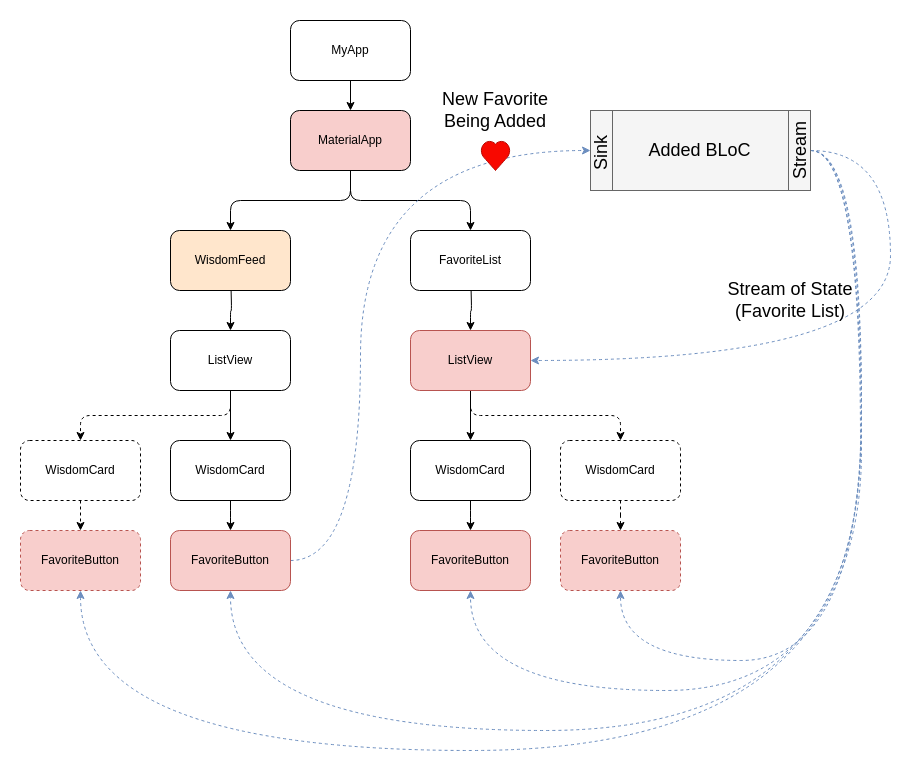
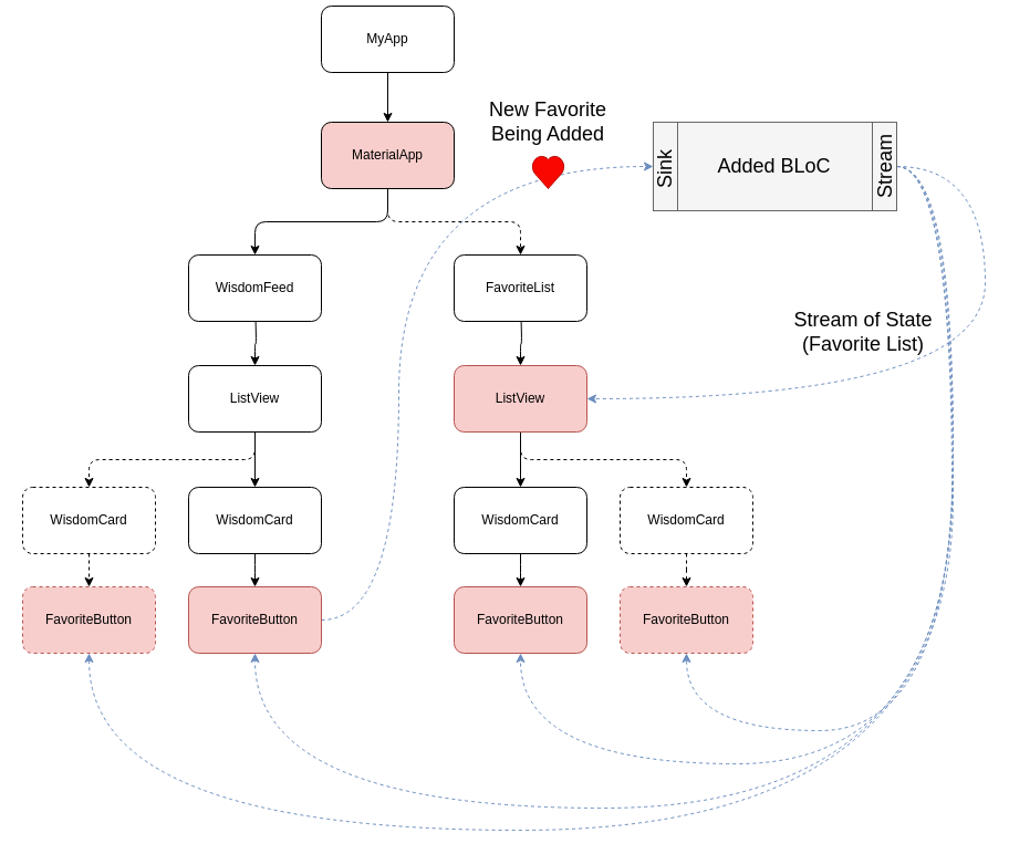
- <mxCell id="3" value="MyApp" style="rounded=1;whiteSpace=wrap;html=1;" parent="1" vertex="1"><mxGeometry x="290" y="20" width="120" height="60" as="geometry" /></mxCell>
+ <mxCell id="3" value="MyApp" style="rounded=1;whiteSpace=wrap;html=1;" parent="1" vertex="1"><mxGeometry x="290" y="5" width="120" height="60" as="geometry" /></mxCell>
- <mxCell id="5" style="edgeStyle=orthogonalEdgeStyle;rounded=1;orthogonalLoop=1;jettySize=auto;html=1;exitX=0.5;exitY=1;exitDx=0;exitDy=0;" parent="1" source="6" target="8" edge="1"><mxGeometry relative="1" as="geometry" /></mxCell>
+ <mxCell id="5" style="edgeStyle=orthogonalEdgeStyle;rounded=1;orthogonalLoop=1;jettySize=auto;html=1;exitX=0.5;exitY=1;exitDx=0;exitDy=0;dashed=1;" parent="1" source="6" target="8" edge="1"><mxGeometry relative="1" as="geometry" /></mxCell>
- <mxCell id="7" value="WisdomFeed" style="rounded=1;whiteSpace=wrap;html=1;fillColor=#ffe6cc;" parent="1" vertex="1"><mxGeometry x="170" y="230" width="120" height="60" as="geometry" /></mxCell>
+ <mxCell id="7" value="WisdomFeed" style="rounded=1;whiteSpace=wrap;html=1;" parent="1" vertex="1"><mxGeometry x="170" y="230" width="120" height="60" as="geometry" /></mxCell>
- <mxCell id="40" value="Stream of State (Favorite List)" style="text;html=1;strokeColor=none;fillColor=none;align=center;verticalAlign=middle;whiteSpace=wrap;rounded=0;fontSize=18;" vertex="1" parent="1"><mxGeometry x="720" y="290" width="140" height="20" as="geometry" /></mxCell>
+ <mxCell id="40" value="Stream of State (Favorite List)" style="text;html=1;strokeColor=none;fillColor=none;align=center;verticalAlign=middle;whiteSpace=wrap;rounded=0;fontSize=18;" vertex="1" parent="1"><mxGeometry x="710" y="290" width="140" height="20" as="geometry" /></mxCell>
